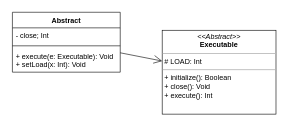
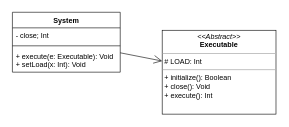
- <mxCell id="2" value="Abstract" style="swimlane;fontStyle=1;align=center;verticalAlign=top;childLayout=stackLayout;horizontal=1;startSize=26;horizontalStack=0;resizeParent=1;resizeParentMax=0;resizeLast=0;collapsible=1;marginBottom=0;" vertex="1" parent="1"><mxGeometry x="20" y="20" width="180" height="100" as="geometry" /></mxCell>
+ <mxCell id="2" value="System" style="swimlane;fontStyle=1;align=center;verticalAlign=top;childLayout=stackLayout;horizontal=1;startSize=26;horizontalStack=0;resizeParent=1;resizeParentMax=0;resizeLast=0;collapsible=1;marginBottom=0;" vertex="1" parent="1"><mxGeometry x="20" y="20" width="180" height="100" as="geometry" /></mxCell>
